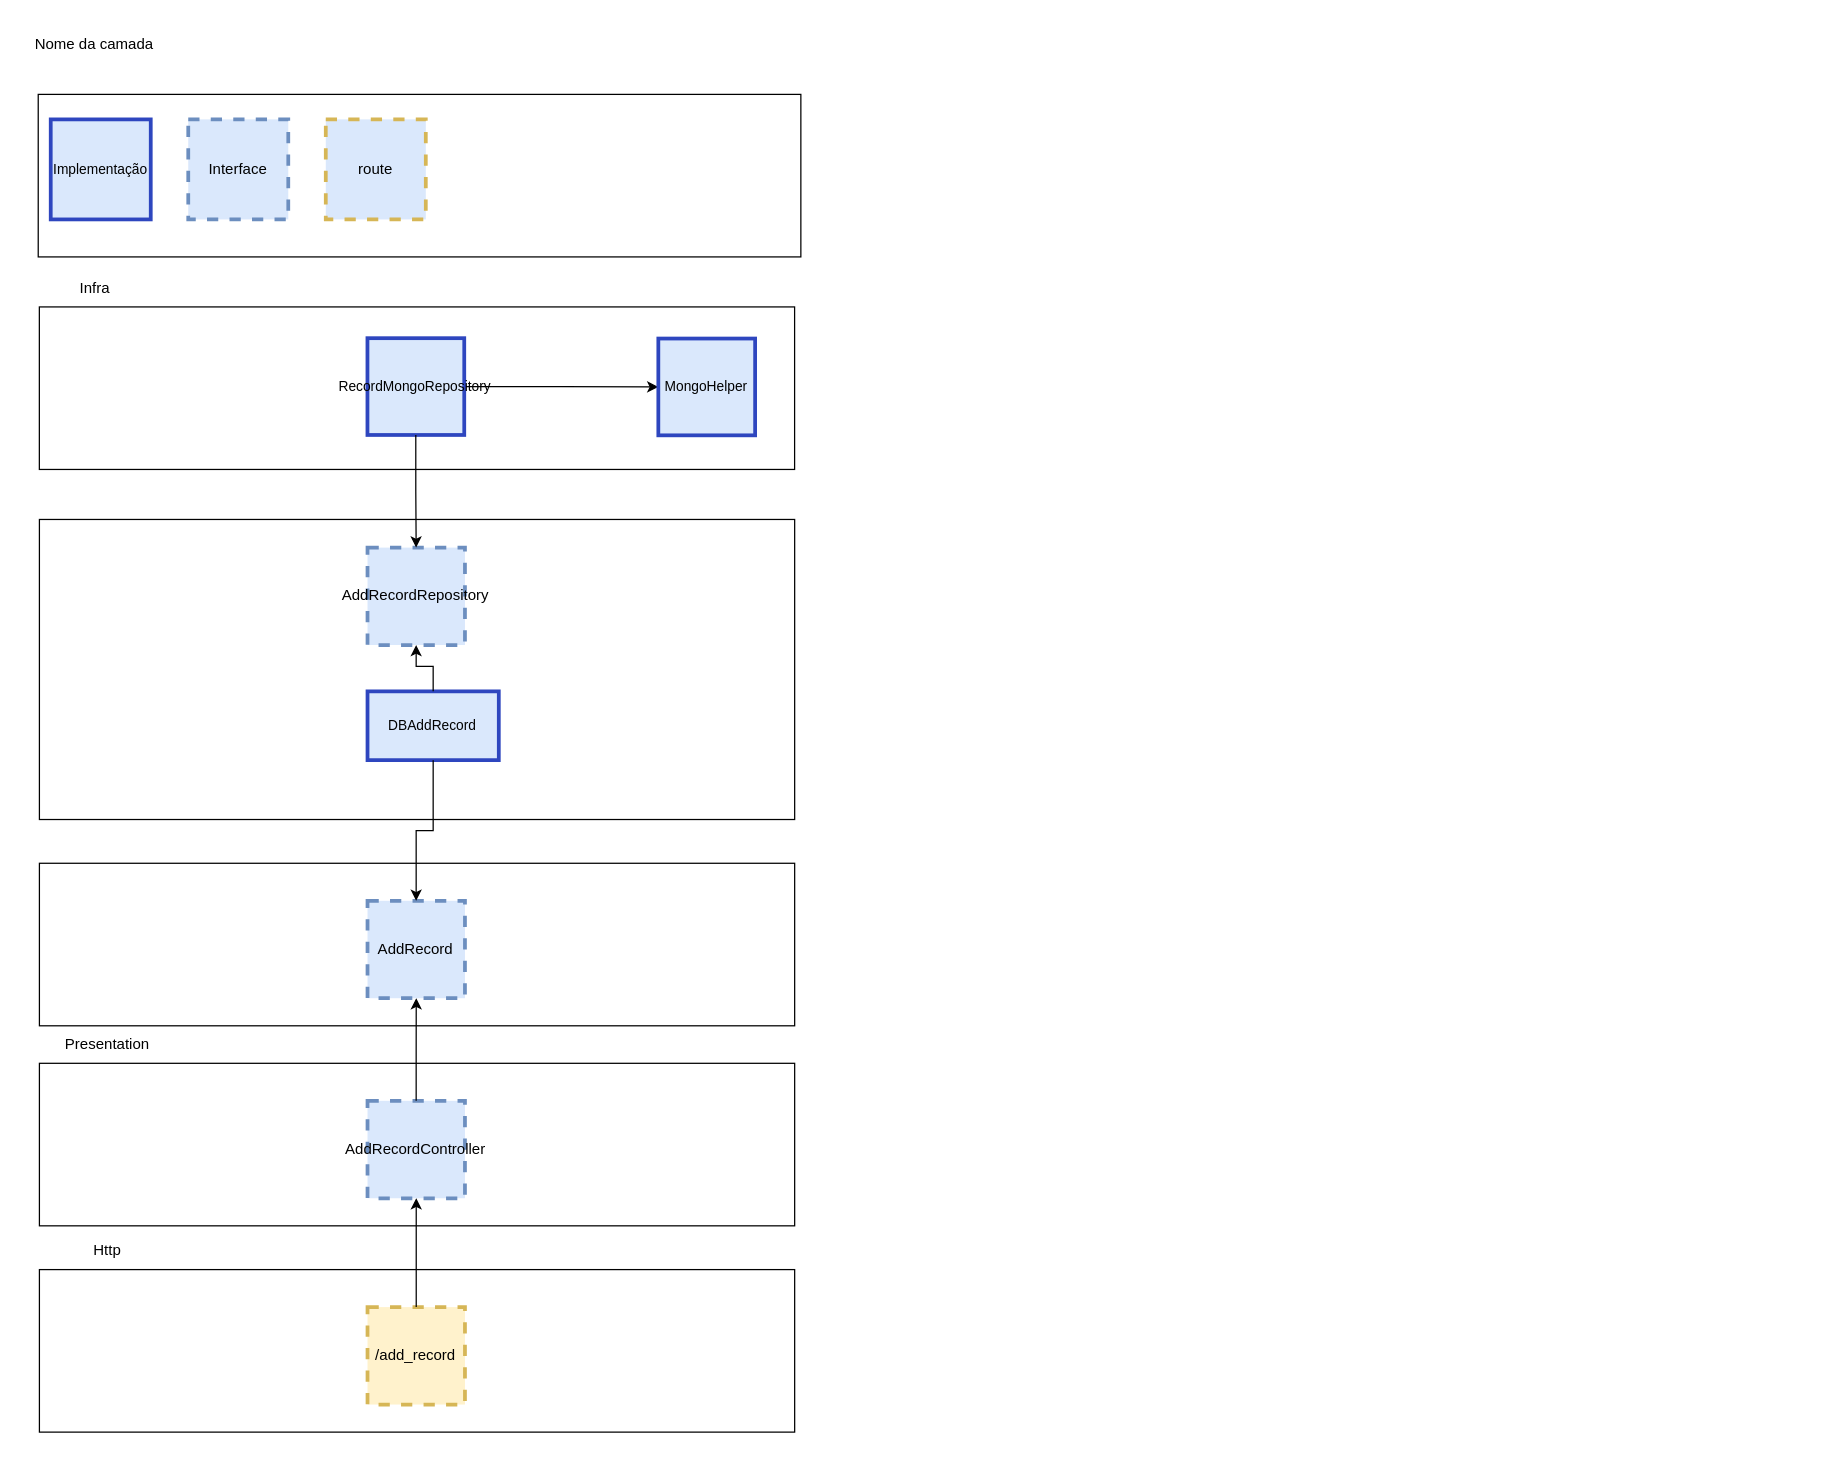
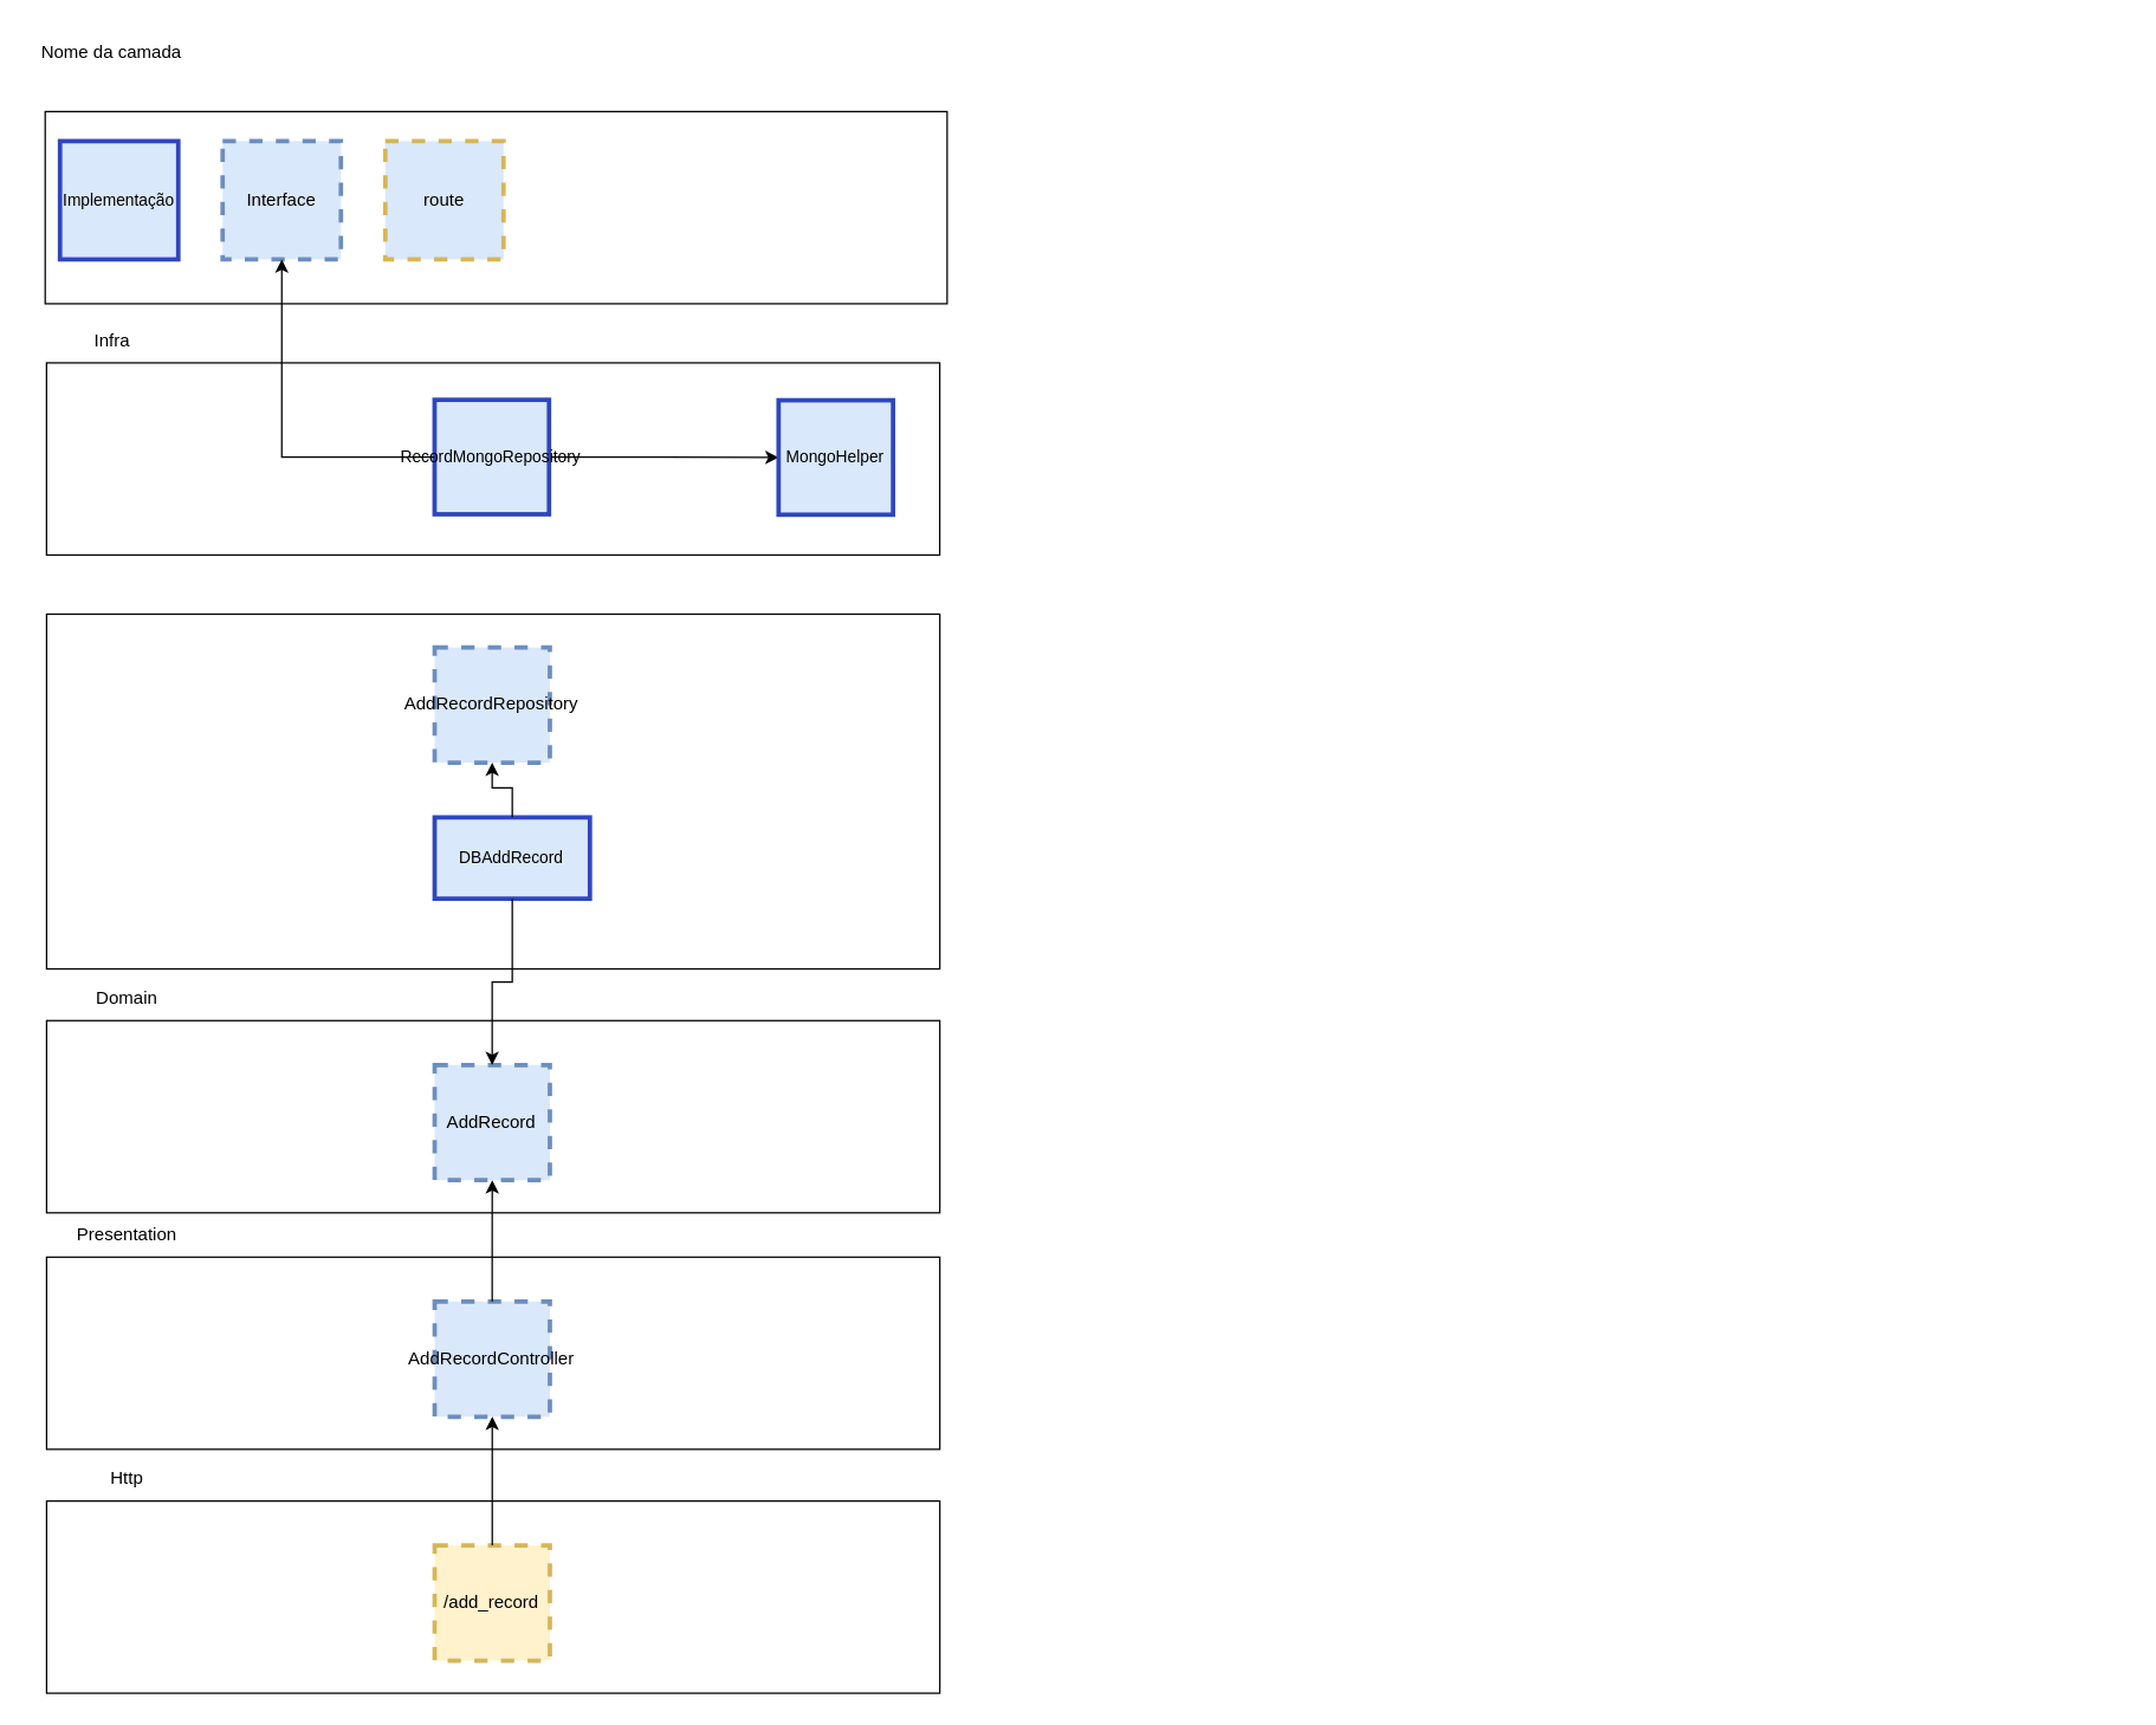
- <mxCell id="38" style="edgeStyle=orthogonalEdgeStyle;rounded=0;orthogonalLoop=1;jettySize=auto;html=1;fontSize=11;" parent="1" source="36" target="17" edge="1"><mxGeometry relative="1" as="geometry" /></mxCell>
+ <mxCell id="38" style="edgeStyle=orthogonalEdgeStyle;rounded=0;orthogonalLoop=1;jettySize=auto;html=1;fontSize=11;" parent="1" source="36" target="4" edge="1"><mxGeometry relative="1" as="geometry" /></mxCell>
+ <mxCell id="10" value="Domain" style="text;html=1;strokeColor=none;fillColor=none;align=center;verticalAlign=middle;whiteSpace=wrap;rounded=0;" parent="9" vertex="1"><mxGeometry width="108.935" height="30" as="geometry" /></mxCell>
